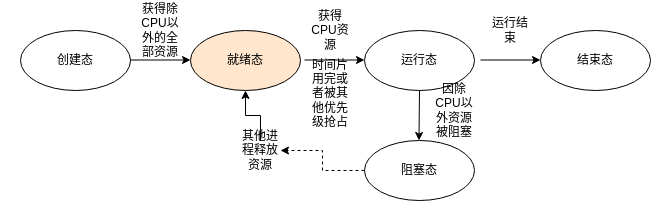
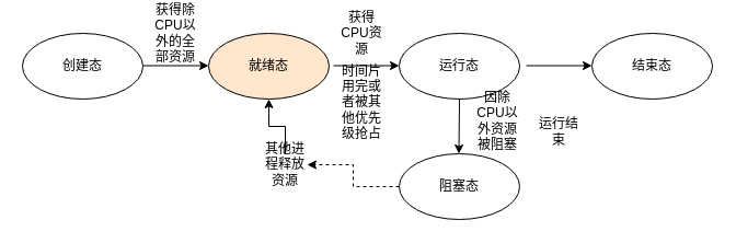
- <mxCell id="12" value="运行结束" style="text;html=1;strokeColor=none;fillColor=none;align=center;verticalAlign=middle;whiteSpace=wrap;rounded=0;" vertex="1" parent="1"><mxGeometry x="490" y="20" width="40" height="20" as="geometry" /></mxCell>
+ <mxCell id="12" value="运行结束" style="text;html=1;strokeColor=none;fillColor=none;align=center;verticalAlign=middle;whiteSpace=wrap;rounded=0;" vertex="1" parent="1"><mxGeometry x="490" y="110" width="40" height="20" as="geometry" /></mxCell>
